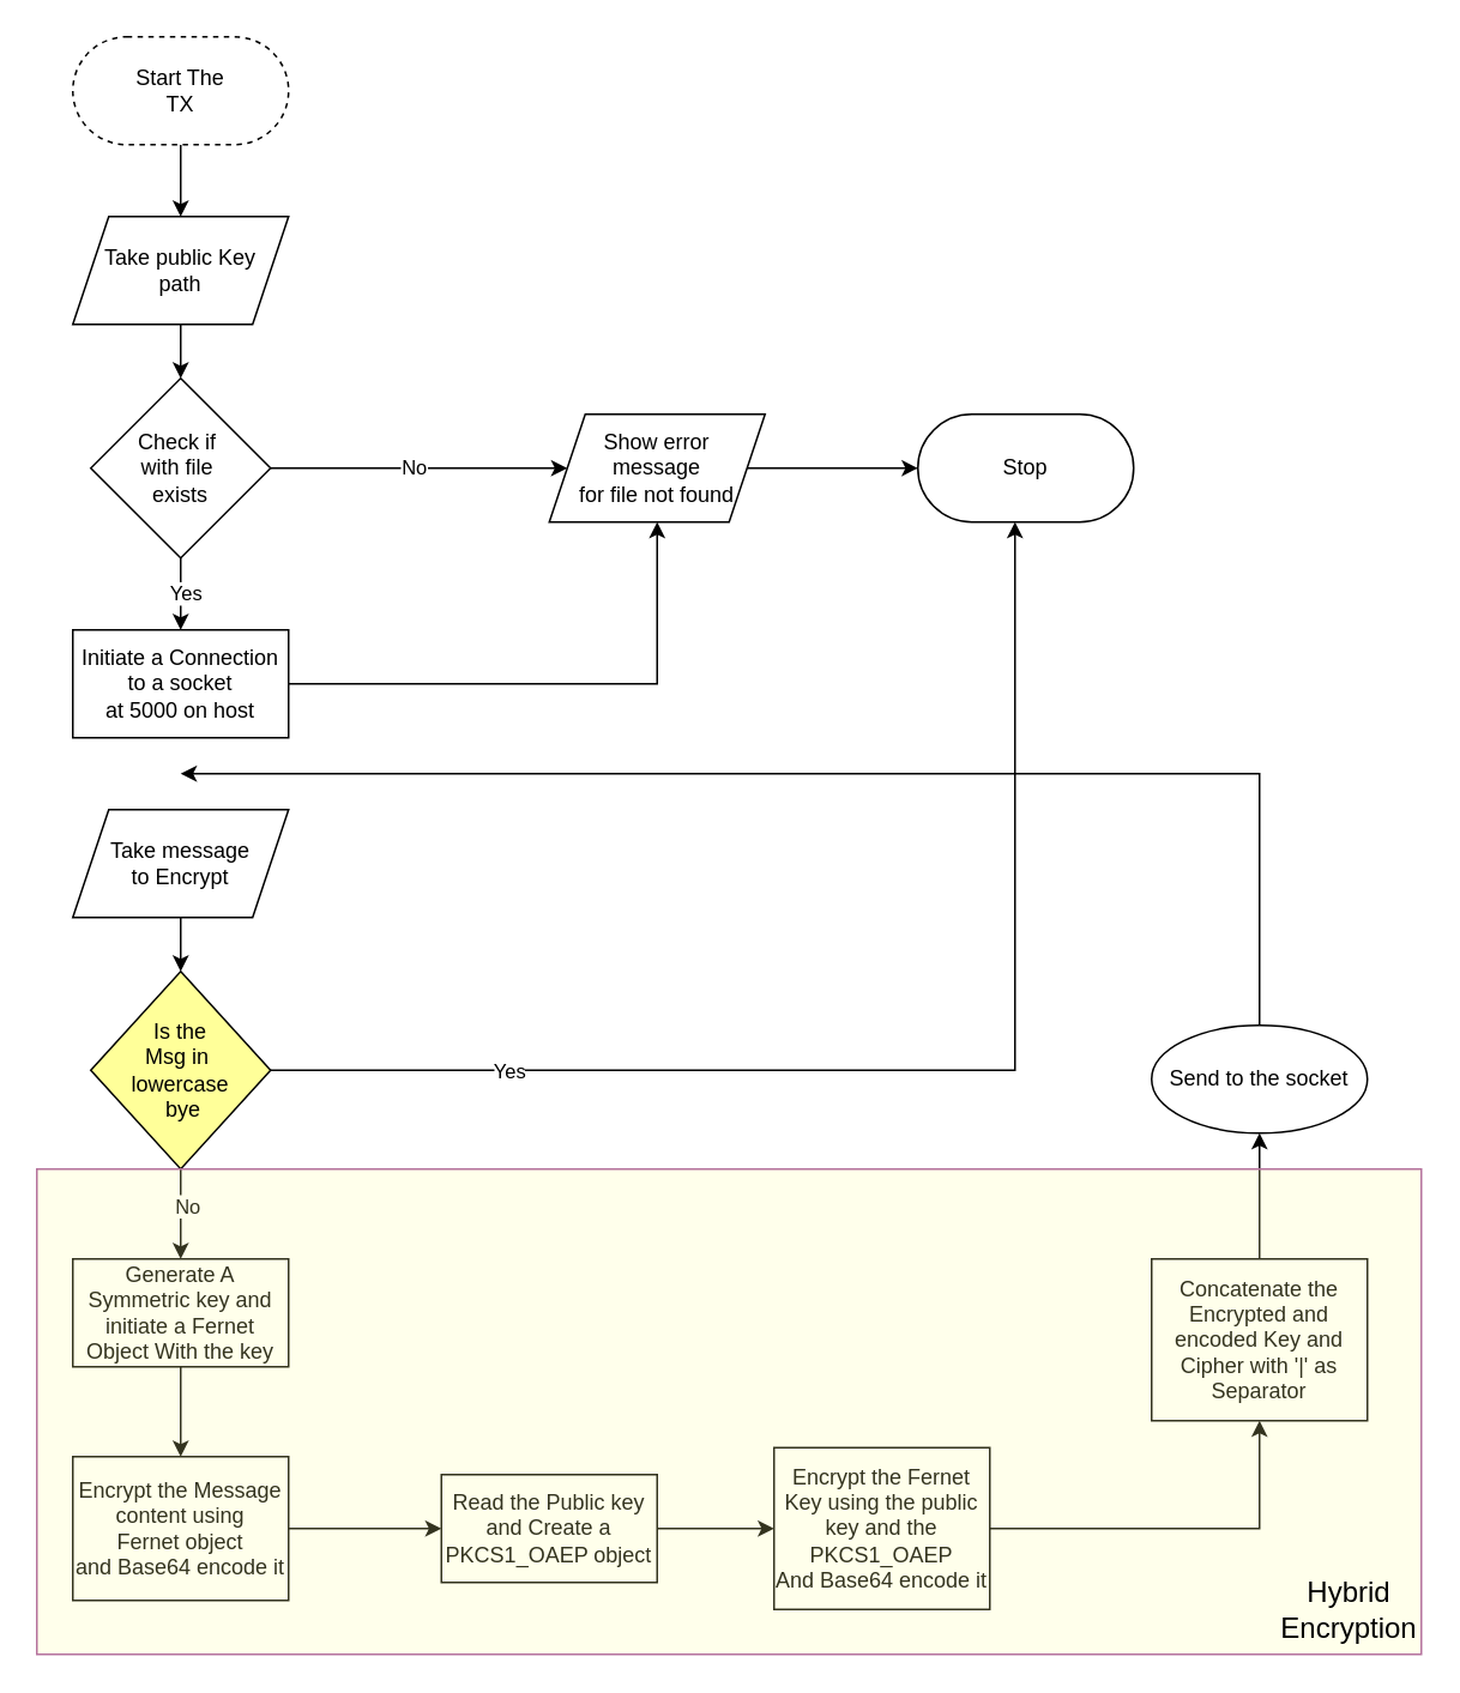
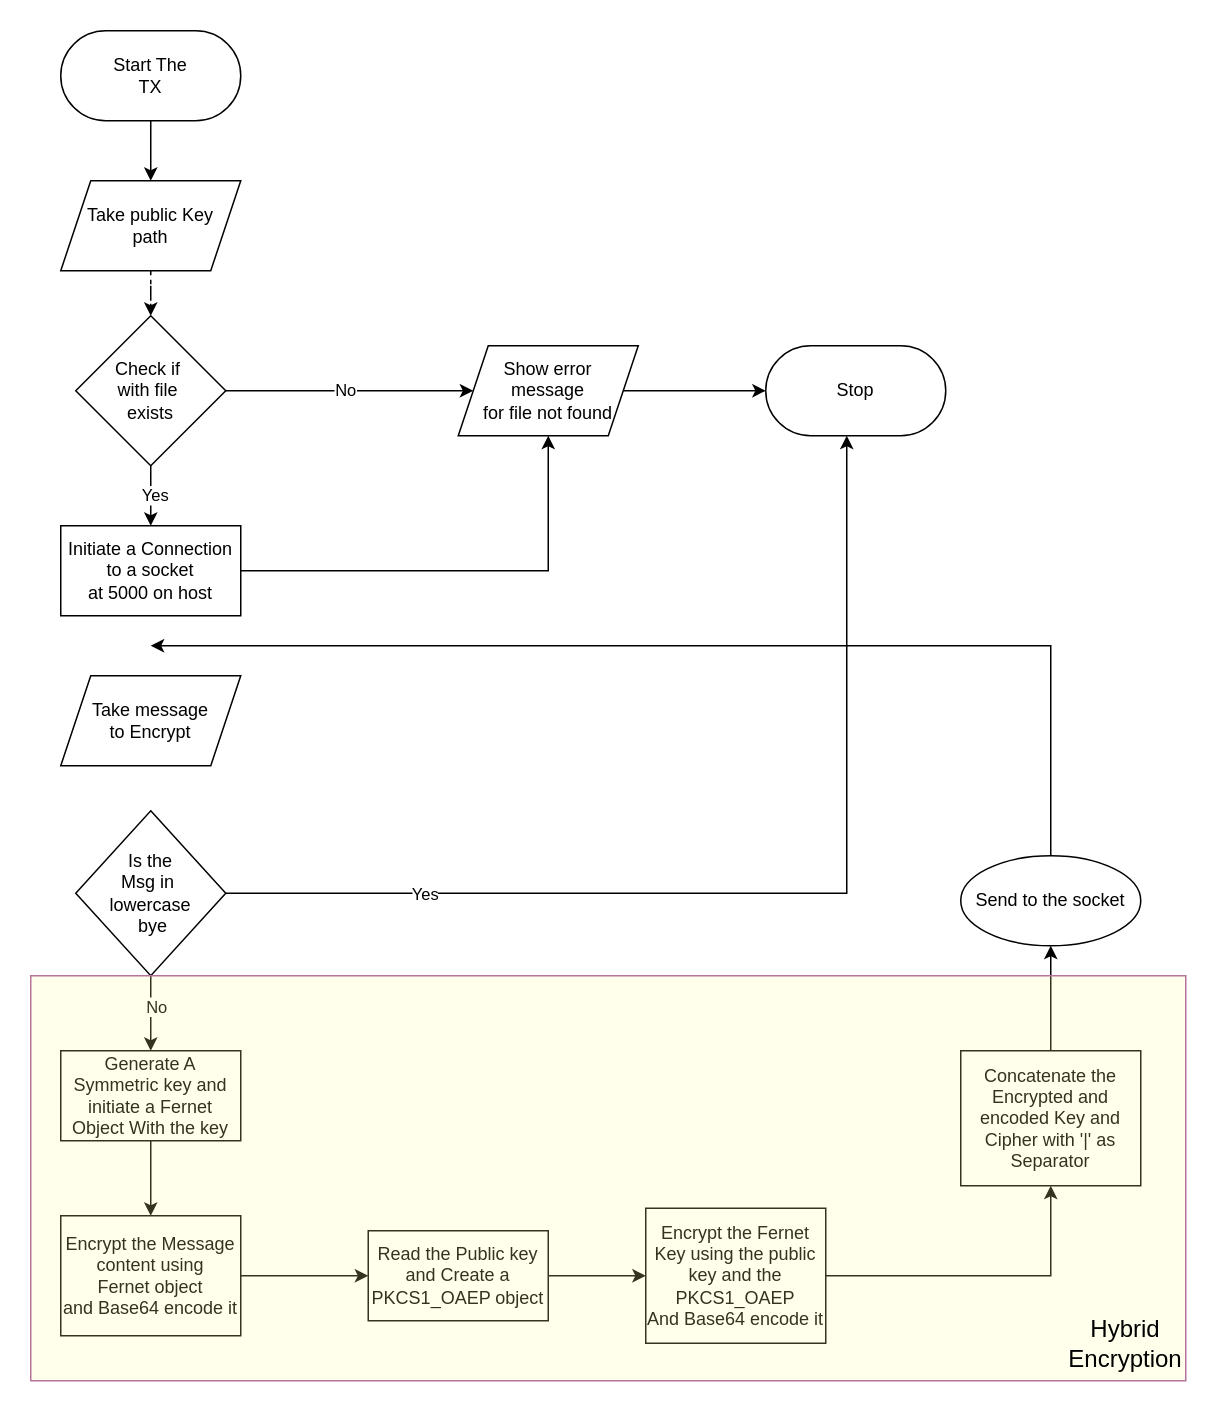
- <mxCell id="3" value="Start The&lt;br&gt;TX" style="rounded=1;whiteSpace=wrap;html=1;arcSize=50;dashed=1;" parent="1" vertex="1"><mxGeometry x="40" y="20" width="120" height="60" as="geometry" /></mxCell>
+ <mxCell id="3" value="Start The&lt;br&gt;TX" style="rounded=1;whiteSpace=wrap;html=1;arcSize=50;" parent="1" vertex="1"><mxGeometry x="40" y="20" width="120" height="60" as="geometry" /></mxCell>
- <mxCell id="4" style="edgeStyle=orthogonalEdgeStyle;rounded=0;orthogonalLoop=1;jettySize=auto;html=1;entryX=0.5;entryY=0;entryDx=0;entryDy=0;" parent="1" source="5" target="10" edge="1"><mxGeometry relative="1" as="geometry" /></mxCell>
+ <mxCell id="4" style="edgeStyle=orthogonalEdgeStyle;rounded=0;orthogonalLoop=1;jettySize=auto;html=1;entryX=0.5;entryY=0;entryDx=0;entryDy=0;dashed=1;" parent="1" source="5" target="10" edge="1"><mxGeometry relative="1" as="geometry" /></mxCell>
- <mxCell id="12" style="edgeStyle=orthogonalEdgeStyle;rounded=0;orthogonalLoop=1;jettySize=auto;html=1;exitX=0.5;exitY=1;exitDx=0;exitDy=0;entryX=0.5;entryY=0;entryDx=0;entryDy=0;" parent="1" source="13" target="22" edge="1"><mxGeometry relative="1" as="geometry" /></mxCell>
- <mxCell id="22" value="Is the&lt;br&gt;&lt;div&gt;Msg in&amp;nbsp;&lt;/div&gt;&lt;div&gt;lowercase&lt;/div&gt;&lt;div&gt;&amp;nbsp;bye&lt;/div&gt;" style="rhombus;whiteSpace=wrap;html=1;fillColor=#ffff99;" parent="1" vertex="1"><mxGeometry x="50" y="540" width="100" height="110" as="geometry" /></mxCell>
+ <mxCell id="22" value="Is the&lt;br&gt;&lt;div&gt;Msg in&amp;nbsp;&lt;/div&gt;&lt;div&gt;lowercase&lt;/div&gt;&lt;div&gt;&amp;nbsp;bye&lt;/div&gt;" style="rhombus;whiteSpace=wrap;html=1;" parent="1" vertex="1"><mxGeometry x="50" y="540" width="100" height="110" as="geometry" /></mxCell>
